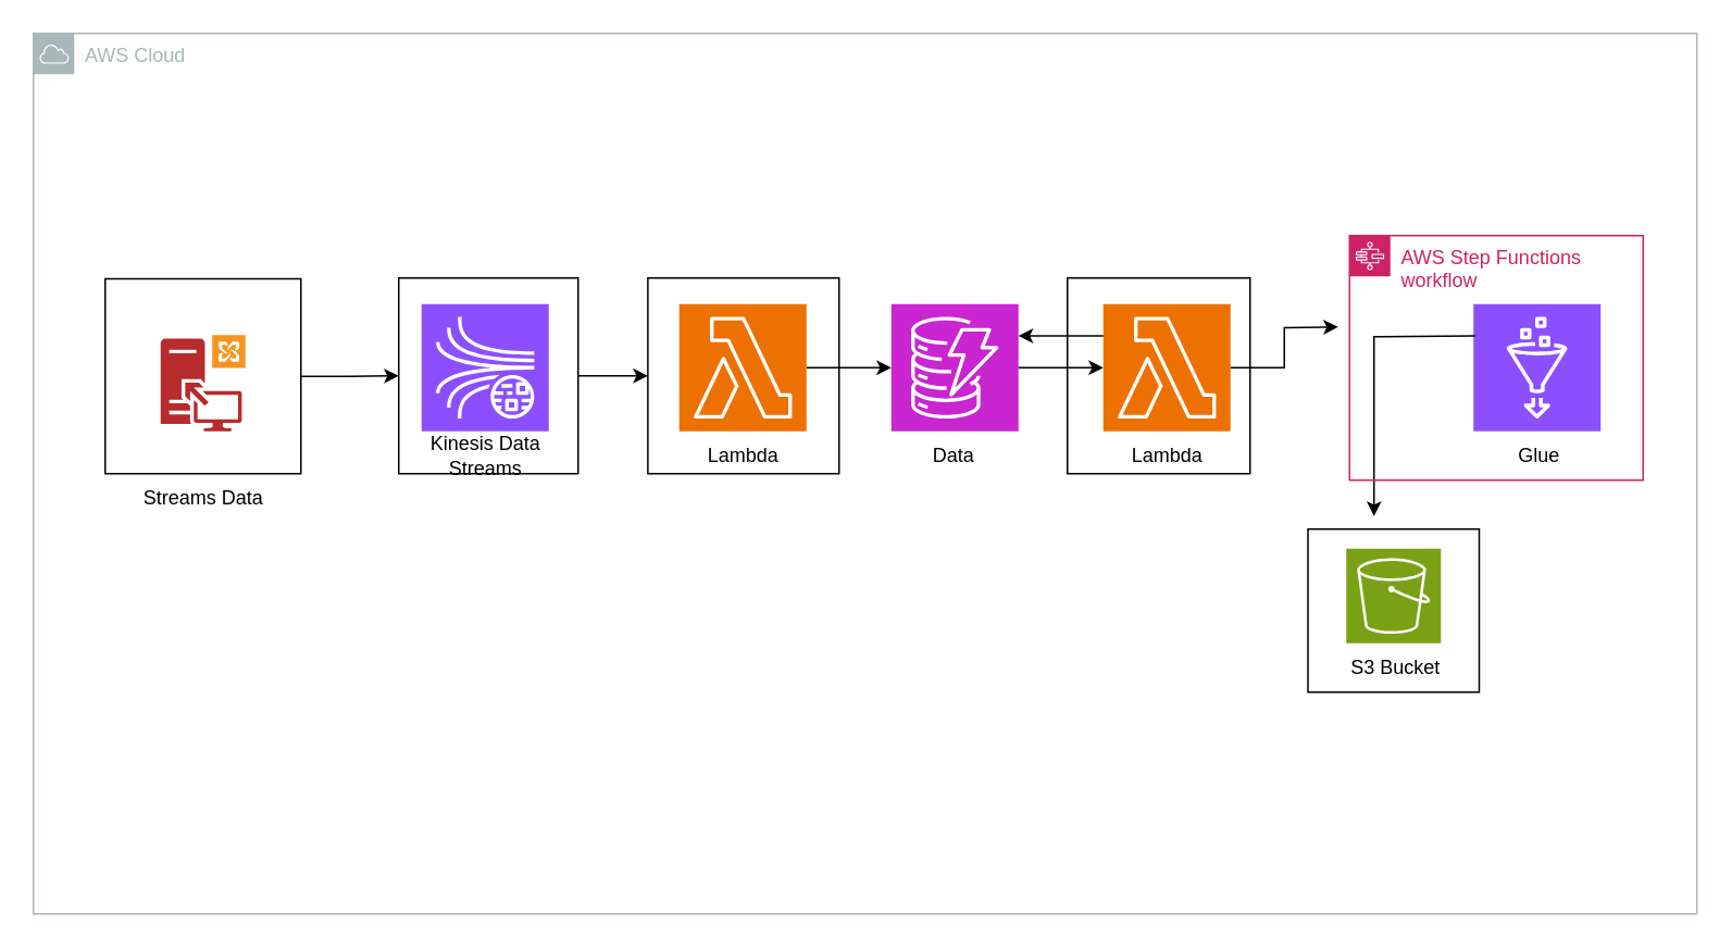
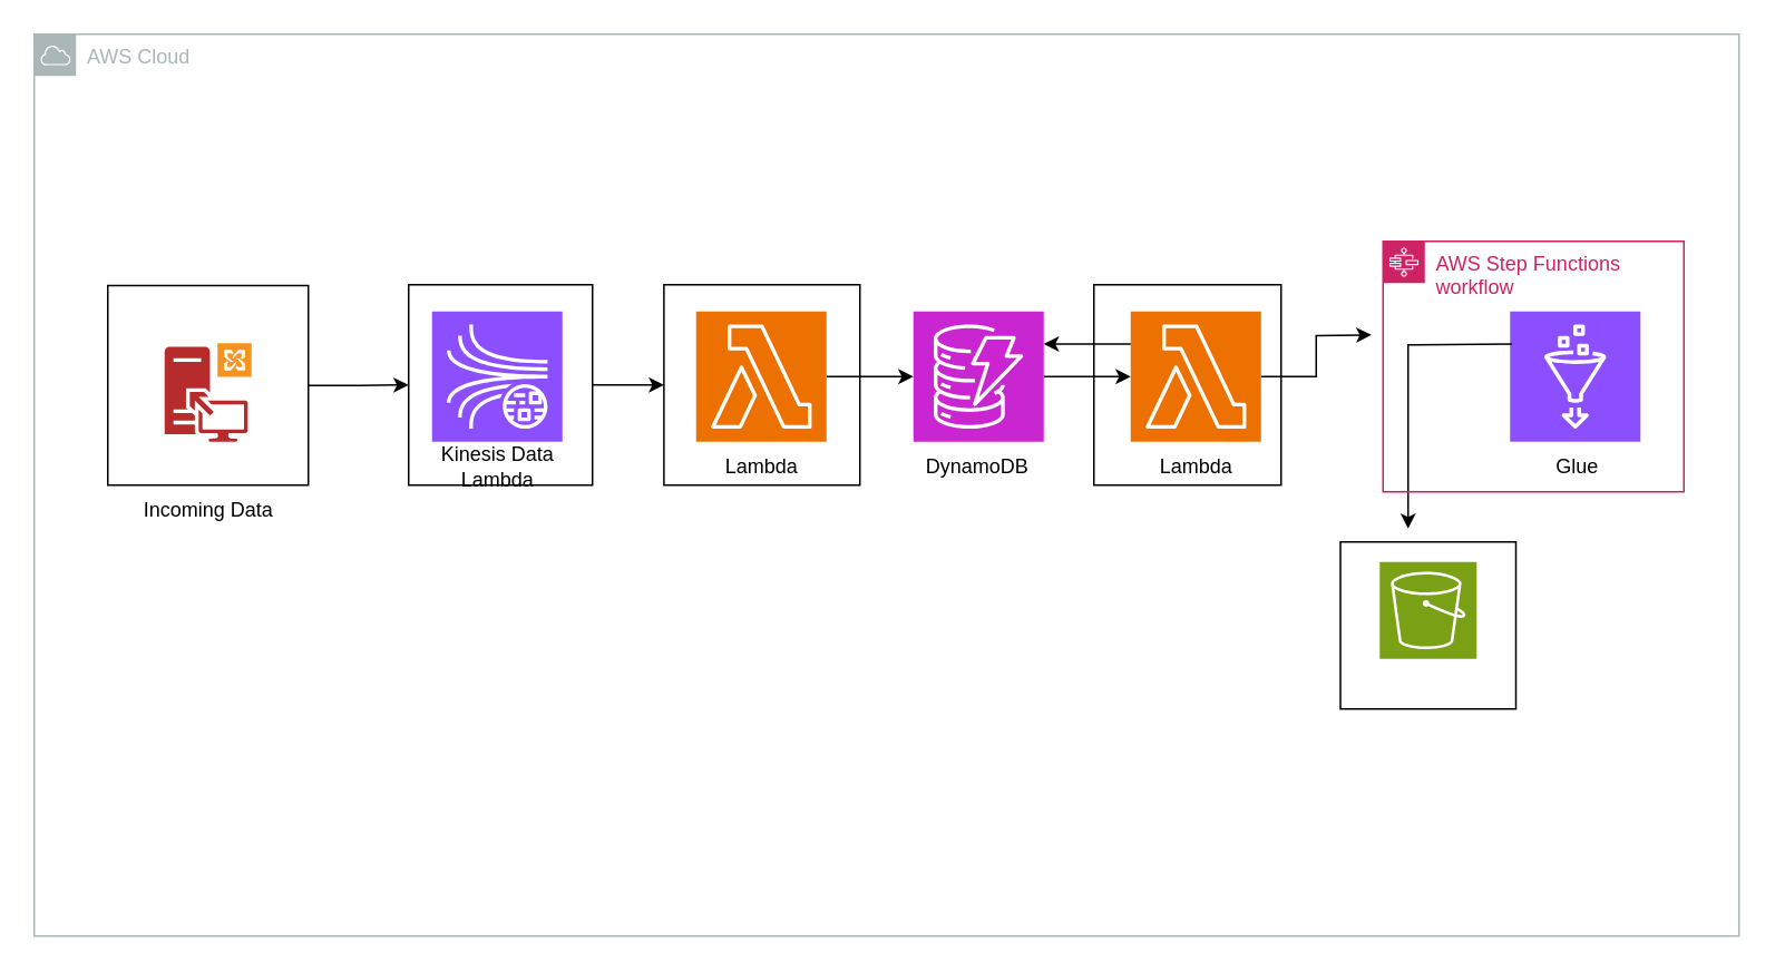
- <mxCell id="19" value="Kinesis Data&lt;br&gt;Streams" style="text;html=1;align=center;verticalAlign=middle;resizable=0;points=[];autosize=1;strokeColor=none;fillColor=none;" vertex="1" parent="1"><mxGeometry x="252" y="259" width="90" height="40" as="geometry" /></mxCell>
+ <mxCell id="19" value="Kinesis Data&lt;br&gt;Lambda" style="text;html=1;align=center;verticalAlign=middle;resizable=0;points=[];autosize=1;strokeColor=none;fillColor=none;" vertex="1" parent="1"><mxGeometry x="252" y="259" width="90" height="40" as="geometry" /></mxCell>
- <mxCell id="17" value="Data" style="text;html=1;align=center;verticalAlign=middle;resizable=0;points=[];autosize=1;strokeColor=none;fillColor=none;" vertex="1" parent="1"><mxGeometry x="544" y="264" width="80" height="30" as="geometry" /></mxCell>
+ <mxCell id="17" value="DynamoDB" style="text;html=1;align=center;verticalAlign=middle;resizable=0;points=[];autosize=1;strokeColor=none;fillColor=none;" vertex="1" parent="1"><mxGeometry x="544" y="264" width="80" height="30" as="geometry" /></mxCell>
- <mxCell id="29" value="Streams Data" style="text;html=1;align=center;verticalAlign=middle;resizable=0;points=[];autosize=1;strokeColor=none;fillColor=none;" vertex="1" parent="1"><mxGeometry x="74" y="290" width="100" height="30" as="geometry" /></mxCell>
+ <mxCell id="29" value="Incoming Data" style="text;html=1;align=center;verticalAlign=middle;resizable=0;points=[];autosize=1;strokeColor=none;fillColor=none;" vertex="1" parent="1"><mxGeometry x="74" y="290" width="100" height="30" as="geometry" /></mxCell>
- <mxCell id="15" value="S3 Bucket" style="text;html=1;align=center;verticalAlign=middle;resizable=0;points=[];autosize=1;strokeColor=none;fillColor=none;" vertex="1" parent="1"><mxGeometry x="815" y="394" width="80" height="30" as="geometry" /></mxCell>
